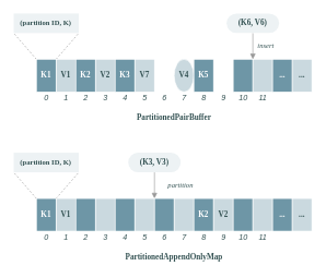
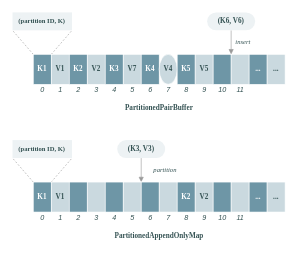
+ <mxCell id="23" value="&lt;b style=&quot;font-family: &amp;#34;tahoma&amp;#34;&quot;&gt;K4&lt;/b&gt;" style="rounded=0;whiteSpace=wrap;html=1;strokeColor=#FFFFFF;fillColor=#6E96A6;fontColor=#FFFFFF;" vertex="1" parent="15"><mxGeometry x="180" width="30" height="50" as="geometry" /></mxCell>
+ <mxCell id="26" value="&lt;b style=&quot;color: rgb(52 , 82 , 83) ; font-family: &amp;#34;tahoma&amp;#34;&quot;&gt;V5&lt;/b&gt;" style="rounded=0;whiteSpace=wrap;html=1;strokeColor=#FFFFFF;fillColor=#CAD9DF;" vertex="1" parent="15"><mxGeometry x="270" width="30" height="50" as="geometry" /></mxCell>
